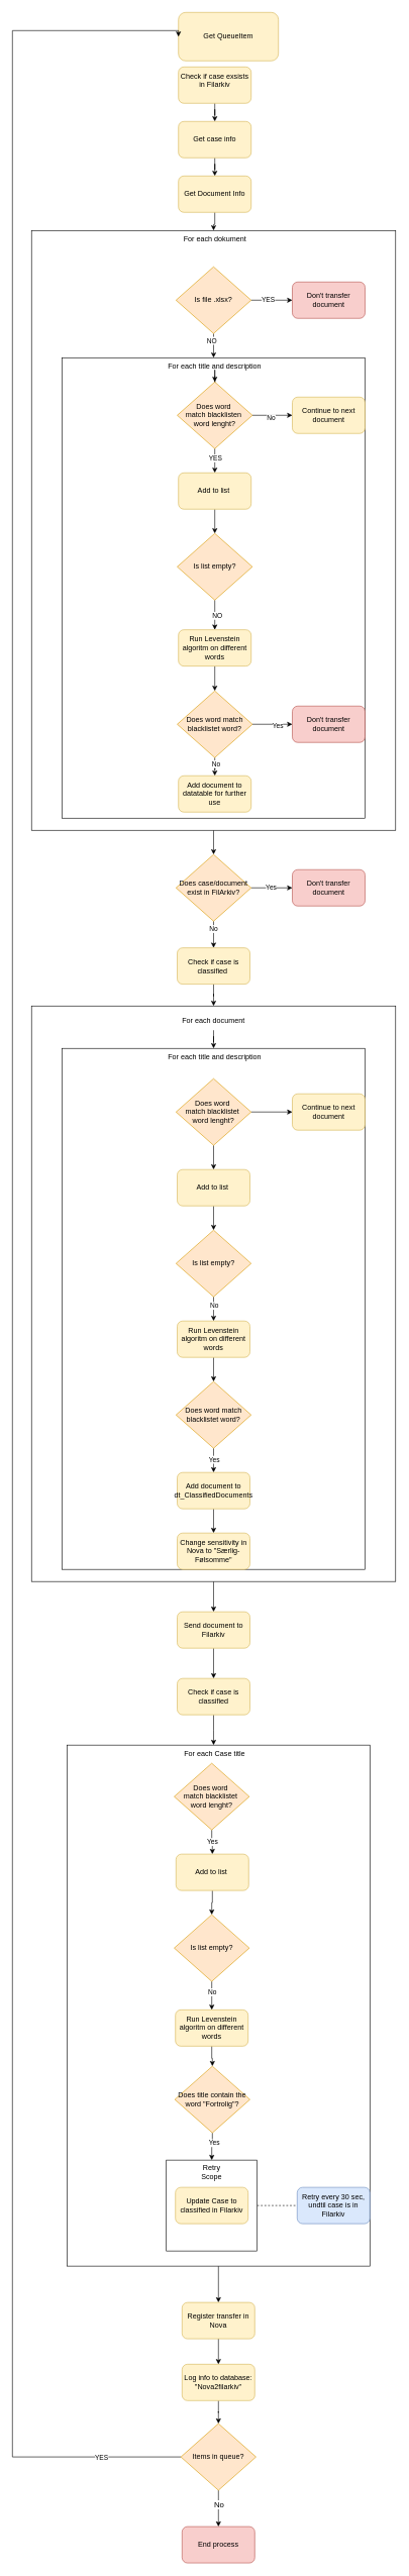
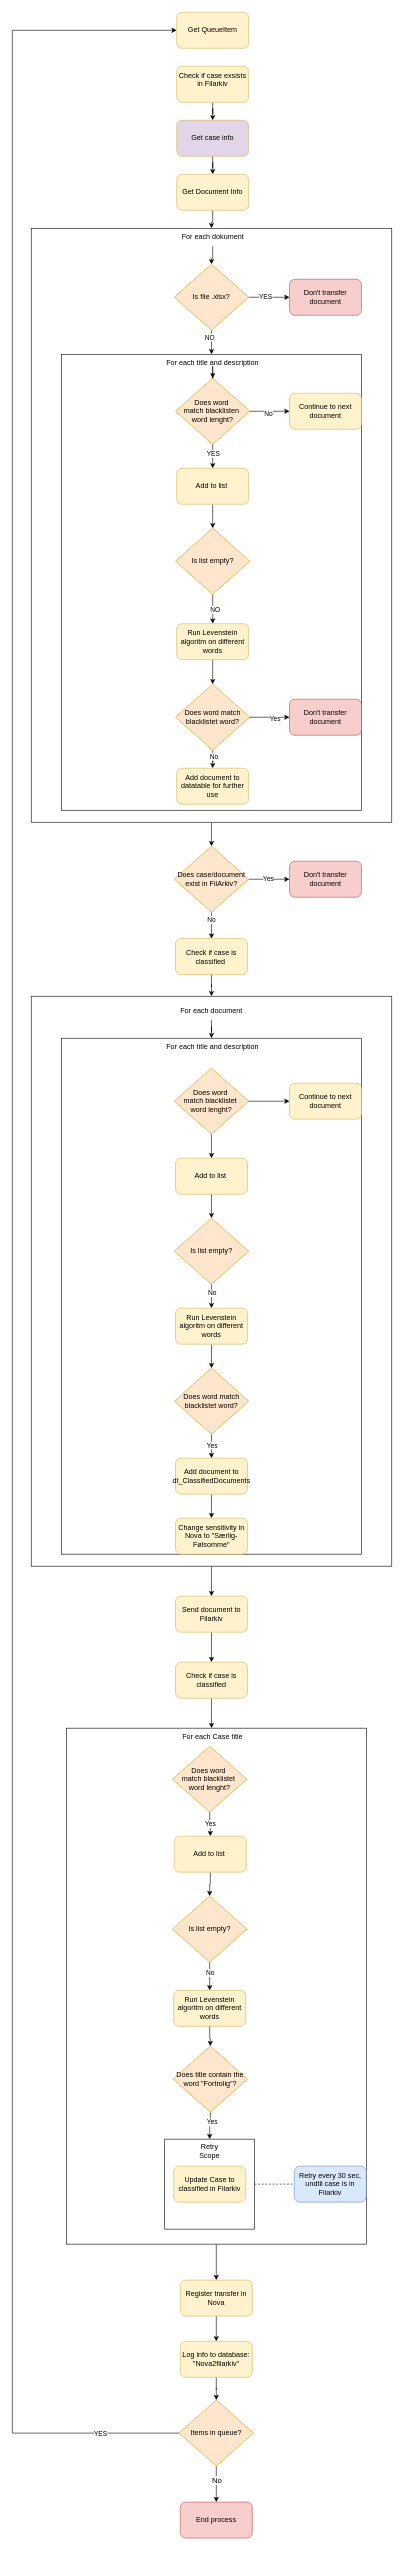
- <mxCell id="2" value="Get QueueItem" style="rounded=1;whiteSpace=wrap;html=1;fillColor=#fff2cc;strokeColor=#d6b656;" vertex="1" parent="1"><mxGeometry x="294" y="20" width="165" height="80" as="geometry" /></mxCell>
+ <mxCell id="2" value="Get QueueItem" style="rounded=1;whiteSpace=wrap;html=1;fillColor=#fff2cc;strokeColor=#d6b656;" vertex="1" parent="1"><mxGeometry x="294" y="20" width="120" height="60" as="geometry" /></mxCell>
- <mxCell id="6" value="&lt;div&gt;Get case info&lt;/div&gt;" style="rounded=1;whiteSpace=wrap;html=1;fillColor=#fff2cc;strokeColor=#d6b656;" vertex="1" parent="1"><mxGeometry x="294" y="200" width="120" height="60" as="geometry" /></mxCell>
+ <mxCell id="6" value="&lt;div&gt;Get case info&lt;/div&gt;" style="rounded=1;whiteSpace=wrap;html=1;fillColor=#e1d5e7;strokeColor=#d6b656;" vertex="1" parent="1"><mxGeometry x="294" y="200" width="120" height="60" as="geometry" /></mxCell>
+ <mxCell id="11" value="" style="edgeStyle=orthogonalEdgeStyle;rounded=0;orthogonalLoop=1;jettySize=auto;html=1;" edge="1" parent="1" source="12" target="17"><mxGeometry relative="1" as="geometry" /></mxCell>
